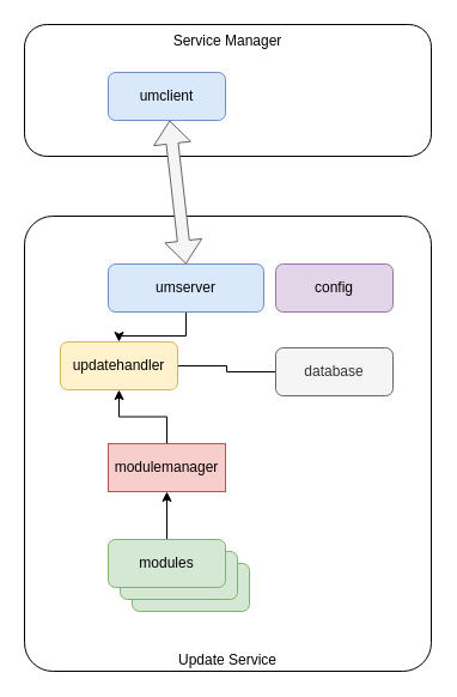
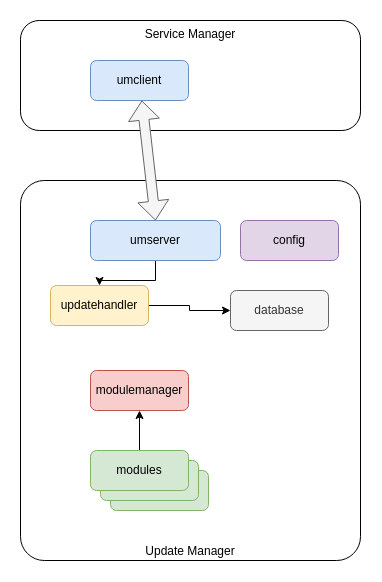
- <mxCell id="17" value="config" style="rounded=1;whiteSpace=wrap;html=1;fillColor=#e1d5e7;strokeColor=#9673a6;" vertex="1" parent="1"><mxGeometry x="230" y="220" width="98" height="40" as="geometry" /></mxCell>
+ <mxCell id="17" value="config" style="rounded=1;whiteSpace=wrap;html=1;fillColor=#e1d5e7;strokeColor=#9673a6;" vertex="1" parent="1"><mxGeometry x="240" y="220" width="98" height="40" as="geometry" /></mxCell>
- <mxCell id="6" style="edgeStyle=orthogonalEdgeStyle;rounded=0;orthogonalLoop=1;jettySize=auto;html=1;exitX=1;exitY=0.5;exitDx=0;exitDy=0;endArrow=none;" parent="1" source="7" target="10" edge="1"><mxGeometry relative="1" as="geometry" /></mxCell>
+ <mxCell id="6" style="edgeStyle=orthogonalEdgeStyle;rounded=0;orthogonalLoop=1;jettySize=auto;html=1;exitX=1;exitY=0.5;exitDx=0;exitDy=0;" parent="1" source="7" target="10" edge="1"><mxGeometry relative="1" as="geometry" /></mxCell>
- <mxCell id="15" style="edgeStyle=orthogonalEdgeStyle;rounded=0;orthogonalLoop=1;jettySize=auto;html=1;exitX=0.5;exitY=0;exitDx=0;exitDy=0;entryX=0.5;entryY=1;entryDx=0;entryDy=0;" edge="1" parent="1" source="16" target="7"><mxGeometry relative="1" as="geometry" /></mxCell>
- <mxCell id="16" value="modulemanager" style="whiteSpace=wrap;html=1;fillColor=#f8cecc;strokeColor=#b85450;rounded=0;" vertex="1" parent="1"><mxGeometry x="90" y="370" width="98" height="40" as="geometry" /></mxCell>
+ <mxCell id="16" value="modulemanager" style="rounded=1;whiteSpace=wrap;html=1;fillColor=#f8cecc;strokeColor=#b85450;" vertex="1" parent="1"><mxGeometry x="90" y="370" width="98" height="40" as="geometry" /></mxCell>
- <mxCell id="3" value="Update Service" style="rounded=1;whiteSpace=wrap;html=1;verticalAlign=bottom;arcSize=7;align=center;" parent="1" vertex="1"><mxGeometry x="20" y="180" width="340" height="380" as="geometry" /></mxCell>
+ <mxCell id="3" value="Update Manager" style="rounded=1;whiteSpace=wrap;html=1;verticalAlign=bottom;arcSize=7;align=center;" parent="1" vertex="1"><mxGeometry x="20" y="180" width="340" height="380" as="geometry" /></mxCell>
